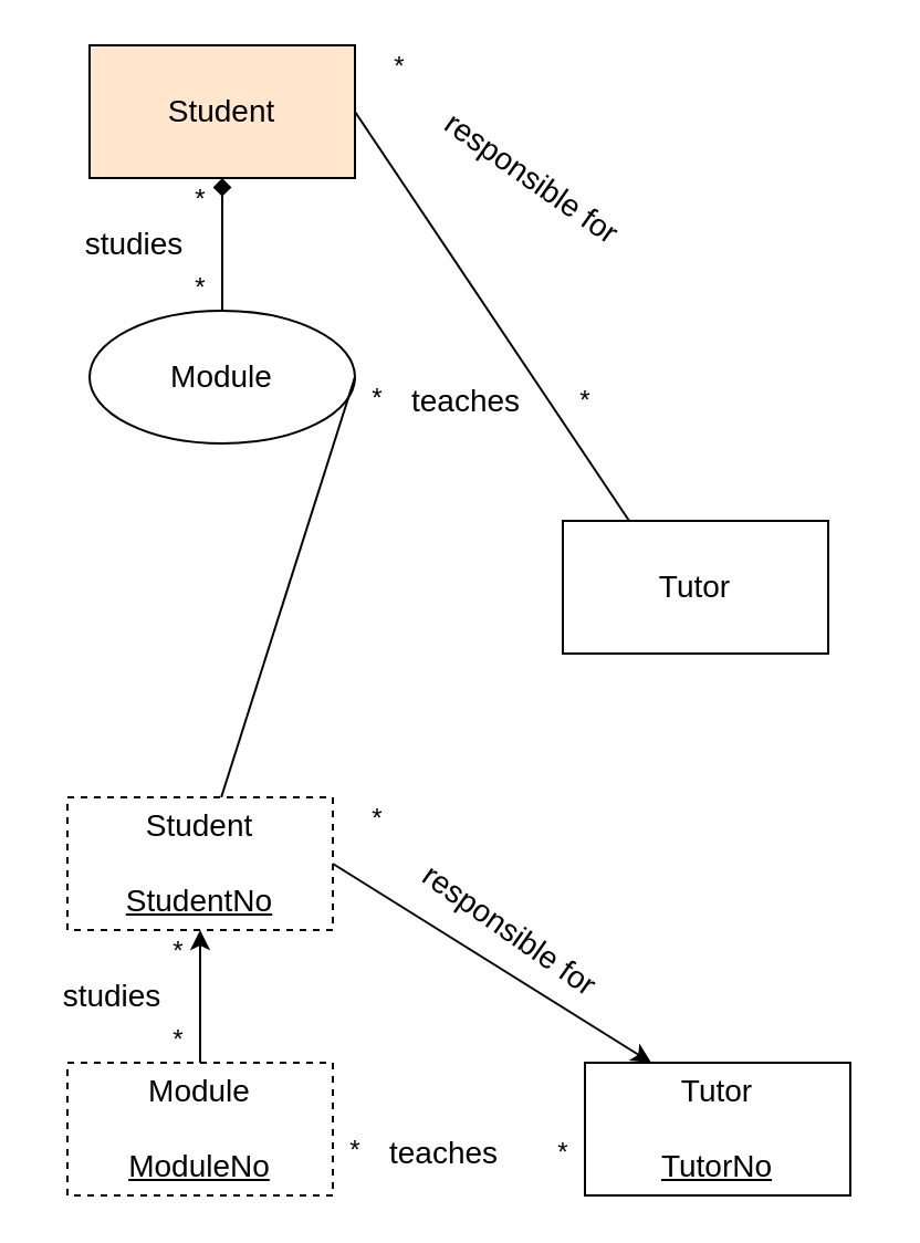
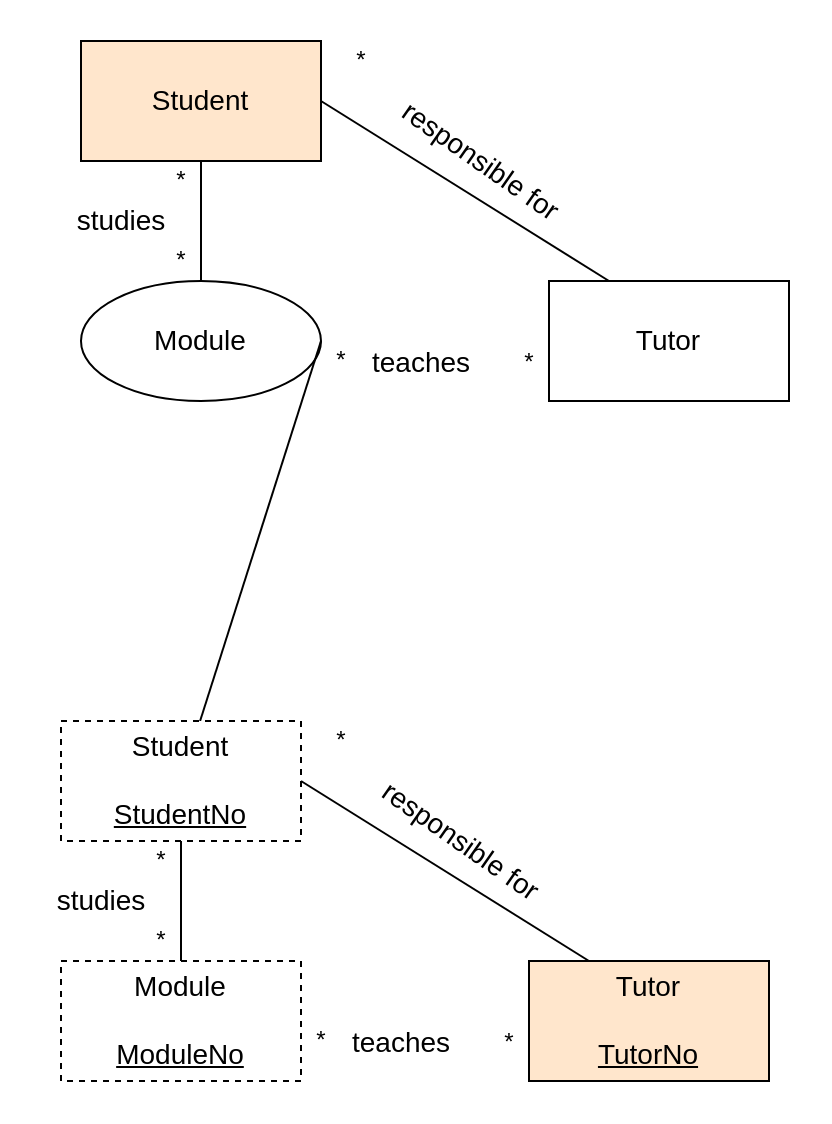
- <mxCell id="5" value="" style="endArrow=diamond;html=1;entryX=0.5;entryY=1;entryDx=0;entryDy=0;exitX=0.5;exitY=0;exitDx=0;exitDy=0;" parent="1" source="3" target="4" edge="1"><mxGeometry width="50" height="50" relative="1" as="geometry"><mxPoint x="-40" y="130" as="sourcePoint" /><mxPoint x="10" y="80" as="targetPoint" /></mxGeometry></mxCell>
+ <mxCell id="5" value="" style="endArrow=none;html=1;entryX=0.5;entryY=1;entryDx=0;entryDy=0;exitX=0.5;exitY=0;exitDx=0;exitDy=0;" parent="1" source="3" target="4" edge="1"><mxGeometry width="50" height="50" relative="1" as="geometry"><mxPoint x="-40" y="130" as="sourcePoint" /><mxPoint x="10" y="80" as="targetPoint" /></mxGeometry></mxCell>
- <mxCell id="2" value="&lt;font style=&quot;font-size: 14px&quot;&gt;Tutor&lt;/font&gt;" style="rounded=0;whiteSpace=wrap;html=1;" parent="1" vertex="1"><mxGeometry x="254" y="235" width="120" height="60" as="geometry" /></mxCell>
+ <mxCell id="2" value="&lt;font style=&quot;font-size: 14px&quot;&gt;Tutor&lt;/font&gt;" style="rounded=0;whiteSpace=wrap;html=1;" parent="1" vertex="1"><mxGeometry x="274" y="140" width="120" height="60" as="geometry" /></mxCell>
- <mxCell id="19" value="" style="endArrow=classic;html=1;entryX=0.5;entryY=1;entryDx=0;entryDy=0;exitX=0.5;exitY=0;exitDx=0;exitDy=0;" edge="1" source="17" target="18" parent="1"><mxGeometry width="50" height="50" relative="1" as="geometry"><mxPoint x="-50" y="470" as="sourcePoint" /><mxPoint x="0" y="420" as="targetPoint" /></mxGeometry></mxCell>
+ <mxCell id="19" value="" style="endArrow=none;html=1;entryX=0.5;entryY=1;entryDx=0;entryDy=0;exitX=0.5;exitY=0;exitDx=0;exitDy=0;" edge="1" source="17" target="18" parent="1"><mxGeometry width="50" height="50" relative="1" as="geometry"><mxPoint x="-50" y="470" as="sourcePoint" /><mxPoint x="0" y="420" as="targetPoint" /></mxGeometry></mxCell>
- <mxCell id="20" value="" style="endArrow=classic;html=1;exitX=1;exitY=0.5;exitDx=0;exitDy=0;entryX=0.25;entryY=0;entryDx=0;entryDy=0;" edge="1" source="18" target="16" parent="1"><mxGeometry width="50" height="50" relative="1" as="geometry"><mxPoint x="180" y="390" as="sourcePoint" /><mxPoint x="230" y="340" as="targetPoint" /></mxGeometry></mxCell>
+ <mxCell id="20" value="" style="endArrow=none;html=1;exitX=1;exitY=0.5;exitDx=0;exitDy=0;entryX=0.25;entryY=0;entryDx=0;entryDy=0;" edge="1" source="18" target="16" parent="1"><mxGeometry width="50" height="50" relative="1" as="geometry"><mxPoint x="180" y="390" as="sourcePoint" /><mxPoint x="230" y="340" as="targetPoint" /></mxGeometry></mxCell>
- <mxCell id="16" value="&lt;font style=&quot;font-size: 14px&quot;&gt;Tutor&lt;br&gt;&lt;br&gt;&lt;u&gt;TutorNo&lt;/u&gt;&lt;br&gt;&lt;/font&gt;" style="rounded=0;whiteSpace=wrap;html=1;" vertex="1" parent="1"><mxGeometry x="264" y="480" width="120" height="60" as="geometry" /></mxCell>
+ <mxCell id="16" value="&lt;font style=&quot;font-size: 14px&quot;&gt;Tutor&lt;br&gt;&lt;br&gt;&lt;u&gt;TutorNo&lt;/u&gt;&lt;br&gt;&lt;/font&gt;" style="rounded=0;whiteSpace=wrap;html=1;fillColor=#ffe6cc;" vertex="1" parent="1"><mxGeometry x="264" y="480" width="120" height="60" as="geometry" /></mxCell>
